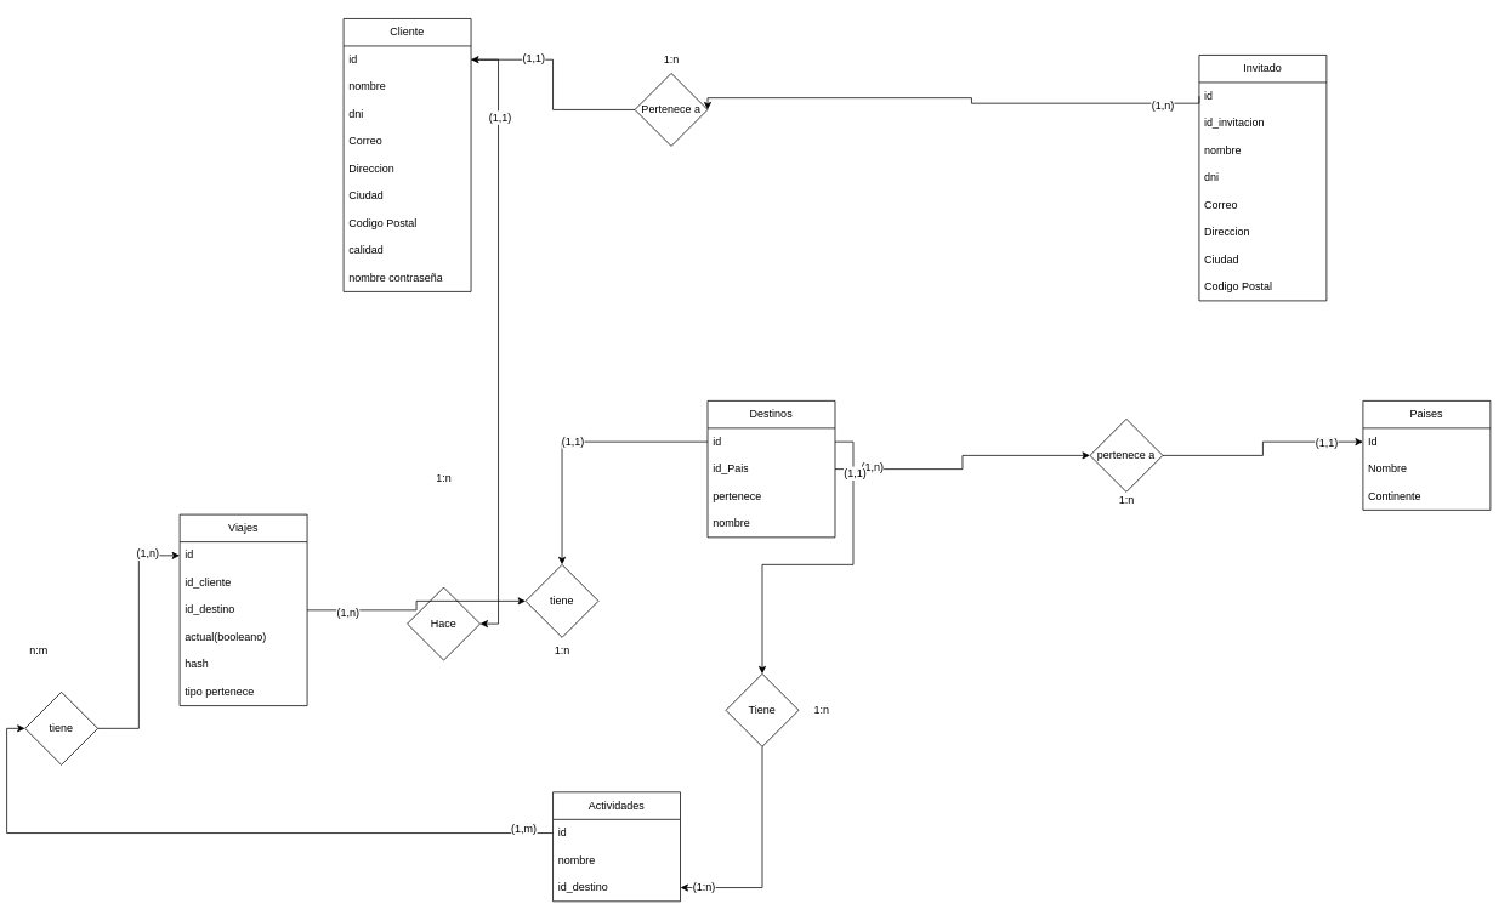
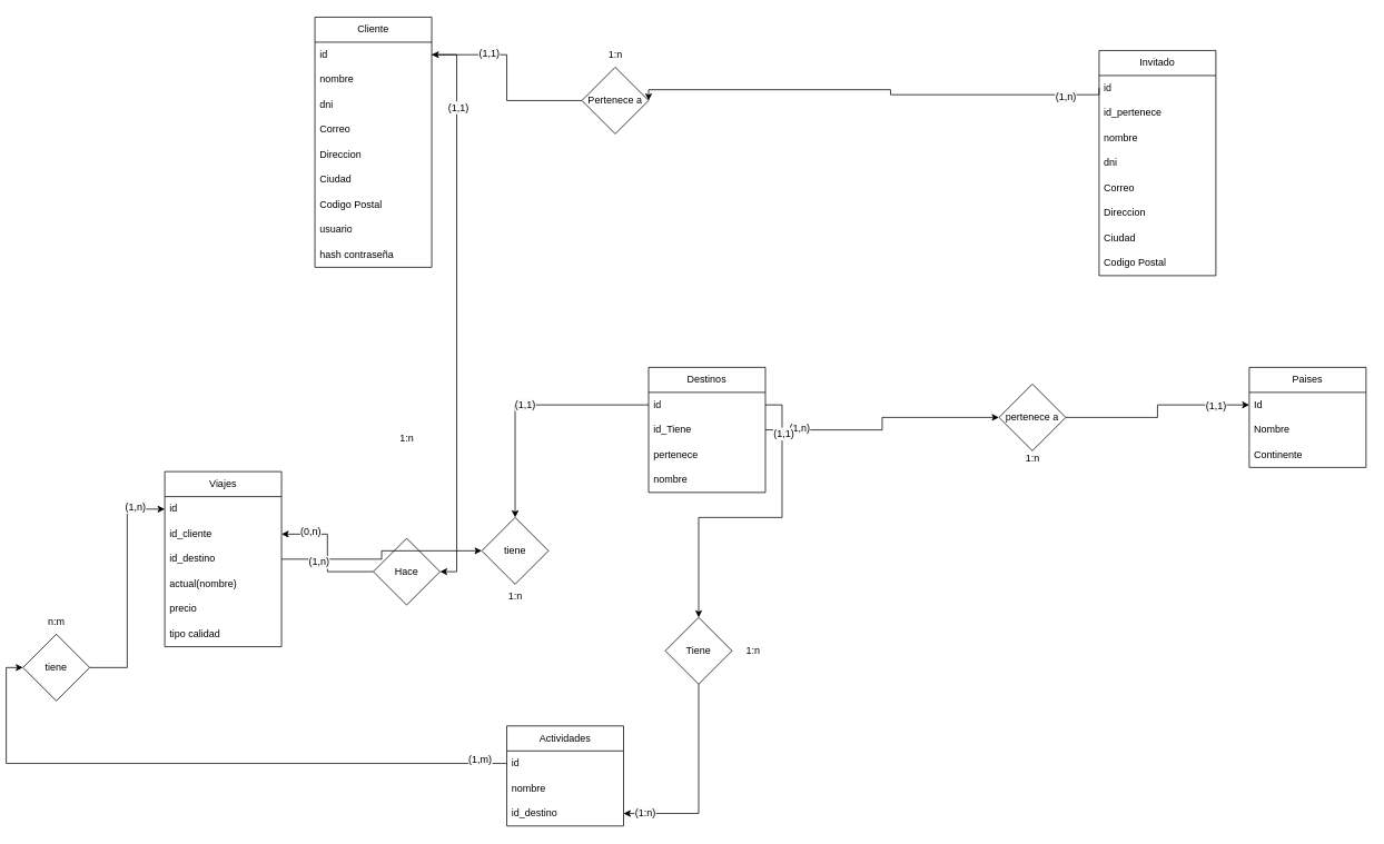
- <mxCell id="69" value="id_invitacion" style="text;strokeColor=none;fillColor=none;align=left;verticalAlign=middle;spacingLeft=4;spacingRight=4;overflow=hidden;points=[[0,0.5],[1,0.5]];portConstraint=eastwest;rotatable=0;whiteSpace=wrap;html=1;" vertex="1" parent="67"><mxGeometry y="60" width="140" height="30" as="geometry" /></mxCell>
+ <mxCell id="69" value="id_pertenece" style="text;strokeColor=none;fillColor=none;align=left;verticalAlign=middle;spacingLeft=4;spacingRight=4;overflow=hidden;points=[[0,0.5],[1,0.5]];portConstraint=eastwest;rotatable=0;whiteSpace=wrap;html=1;" vertex="1" parent="67"><mxGeometry y="60" width="140" height="30" as="geometry" /></mxCell>
- <mxCell id="15" value="calidad" style="text;strokeColor=none;fillColor=none;align=left;verticalAlign=middle;spacingLeft=4;spacingRight=4;overflow=hidden;points=[[0,0.5],[1,0.5]];portConstraint=eastwest;rotatable=0;whiteSpace=wrap;html=1;" vertex="1" parent="7"><mxGeometry y="240" width="140" height="30" as="geometry" /></mxCell>
+ <mxCell id="15" value="usuario" style="text;strokeColor=none;fillColor=none;align=left;verticalAlign=middle;spacingLeft=4;spacingRight=4;overflow=hidden;points=[[0,0.5],[1,0.5]];portConstraint=eastwest;rotatable=0;whiteSpace=wrap;html=1;" vertex="1" parent="7"><mxGeometry y="240" width="140" height="30" as="geometry" /></mxCell>
- <mxCell id="16" value="nombre contraseña" style="text;strokeColor=none;fillColor=none;align=left;verticalAlign=middle;spacingLeft=4;spacingRight=4;overflow=hidden;points=[[0,0.5],[1,0.5]];portConstraint=eastwest;rotatable=0;whiteSpace=wrap;html=1;" vertex="1" parent="7"><mxGeometry y="270" width="140" height="30" as="geometry" /></mxCell>
+ <mxCell id="16" value="hash contraseña" style="text;strokeColor=none;fillColor=none;align=left;verticalAlign=middle;spacingLeft=4;spacingRight=4;overflow=hidden;points=[[0,0.5],[1,0.5]];portConstraint=eastwest;rotatable=0;whiteSpace=wrap;html=1;" vertex="1" parent="7"><mxGeometry y="270" width="140" height="30" as="geometry" /></mxCell>
- <mxCell id="4" value="id_Pais" style="text;strokeColor=none;fillColor=none;align=left;verticalAlign=middle;spacingLeft=4;spacingRight=4;overflow=hidden;points=[[0,0.5],[1,0.5]];portConstraint=eastwest;rotatable=0;whiteSpace=wrap;html=1;" vertex="1" parent="2"><mxGeometry y="60" width="140" height="30" as="geometry" /></mxCell>
+ <mxCell id="4" value="id_Tiene" style="text;strokeColor=none;fillColor=none;align=left;verticalAlign=middle;spacingLeft=4;spacingRight=4;overflow=hidden;points=[[0,0.5],[1,0.5]];portConstraint=eastwest;rotatable=0;whiteSpace=wrap;html=1;" vertex="1" parent="2"><mxGeometry y="60" width="140" height="30" as="geometry" /></mxCell>
+ <mxCell id="41" style="edgeStyle=orthogonalEdgeStyle;rounded=0;orthogonalLoop=1;jettySize=auto;html=1;exitX=0;exitY=0.5;exitDx=0;exitDy=0;entryX=1;entryY=0.5;entryDx=0;entryDy=0;" edge="1" parent="1" source="43" target="23"><mxGeometry relative="1" as="geometry" /></mxCell>
+ <mxCell id="42" value="&lt;span style=&quot;font-size: 12px; background-color: rgb(251, 251, 251);&quot;&gt;(0,n)&lt;/span&gt;" style="edgeLabel;html=1;align=center;verticalAlign=middle;resizable=0;points=[];" connectable="0" vertex="1" parent="41"><mxGeometry x="0.557" y="-4" relative="1" as="geometry"><mxPoint as="offset" /></mxGeometry></mxCell>
- <mxCell id="25" value="actual(booleano)" style="text;strokeColor=none;fillColor=none;align=left;verticalAlign=middle;spacingLeft=4;spacingRight=4;overflow=hidden;points=[[0,0.5],[1,0.5]];portConstraint=eastwest;rotatable=0;whiteSpace=wrap;html=1;" vertex="1" parent="21"><mxGeometry y="120" width="140" height="30" as="geometry" /></mxCell>
+ <mxCell id="25" value="actual(nombre)" style="text;strokeColor=none;fillColor=none;align=left;verticalAlign=middle;spacingLeft=4;spacingRight=4;overflow=hidden;points=[[0,0.5],[1,0.5]];portConstraint=eastwest;rotatable=0;whiteSpace=wrap;html=1;" vertex="1" parent="21"><mxGeometry y="120" width="140" height="30" as="geometry" /></mxCell>
- <mxCell id="61" value="n:m" style="text;html=1;align=center;verticalAlign=middle;resizable=0;points=[];autosize=1;strokeColor=none;fillColor=none;" vertex="1" parent="1"><mxGeometry x="15" y="700" width="40" height="30" as="geometry" /></mxCell>
+ <mxCell id="61" value="n:m" style="text;html=1;align=center;verticalAlign=middle;resizable=0;points=[];autosize=1;strokeColor=none;fillColor=none;" vertex="1" parent="1"><mxGeometry x="40" y="730" width="40" height="30" as="geometry" /></mxCell>
- <mxCell id="26" value="hash" style="text;strokeColor=none;fillColor=none;align=left;verticalAlign=middle;spacingLeft=4;spacingRight=4;overflow=hidden;points=[[0,0.5],[1,0.5]];portConstraint=eastwest;rotatable=0;whiteSpace=wrap;html=1;" vertex="1" parent="21"><mxGeometry y="150" width="140" height="30" as="geometry" /></mxCell>
+ <mxCell id="26" value="precio" style="text;strokeColor=none;fillColor=none;align=left;verticalAlign=middle;spacingLeft=4;spacingRight=4;overflow=hidden;points=[[0,0.5],[1,0.5]];portConstraint=eastwest;rotatable=0;whiteSpace=wrap;html=1;" vertex="1" parent="21"><mxGeometry y="150" width="140" height="30" as="geometry" /></mxCell>
- <mxCell id="27" value="tipo pertenece" style="text;strokeColor=none;fillColor=none;align=left;verticalAlign=middle;spacingLeft=4;spacingRight=4;overflow=hidden;points=[[0,0.5],[1,0.5]];portConstraint=eastwest;rotatable=0;whiteSpace=wrap;html=1;" vertex="1" parent="21"><mxGeometry y="180" width="140" height="30" as="geometry" /></mxCell>
+ <mxCell id="27" value="tipo calidad" style="text;strokeColor=none;fillColor=none;align=left;verticalAlign=middle;spacingLeft=4;spacingRight=4;overflow=hidden;points=[[0,0.5],[1,0.5]];portConstraint=eastwest;rotatable=0;whiteSpace=wrap;html=1;" vertex="1" parent="21"><mxGeometry y="180" width="140" height="30" as="geometry" /></mxCell>
